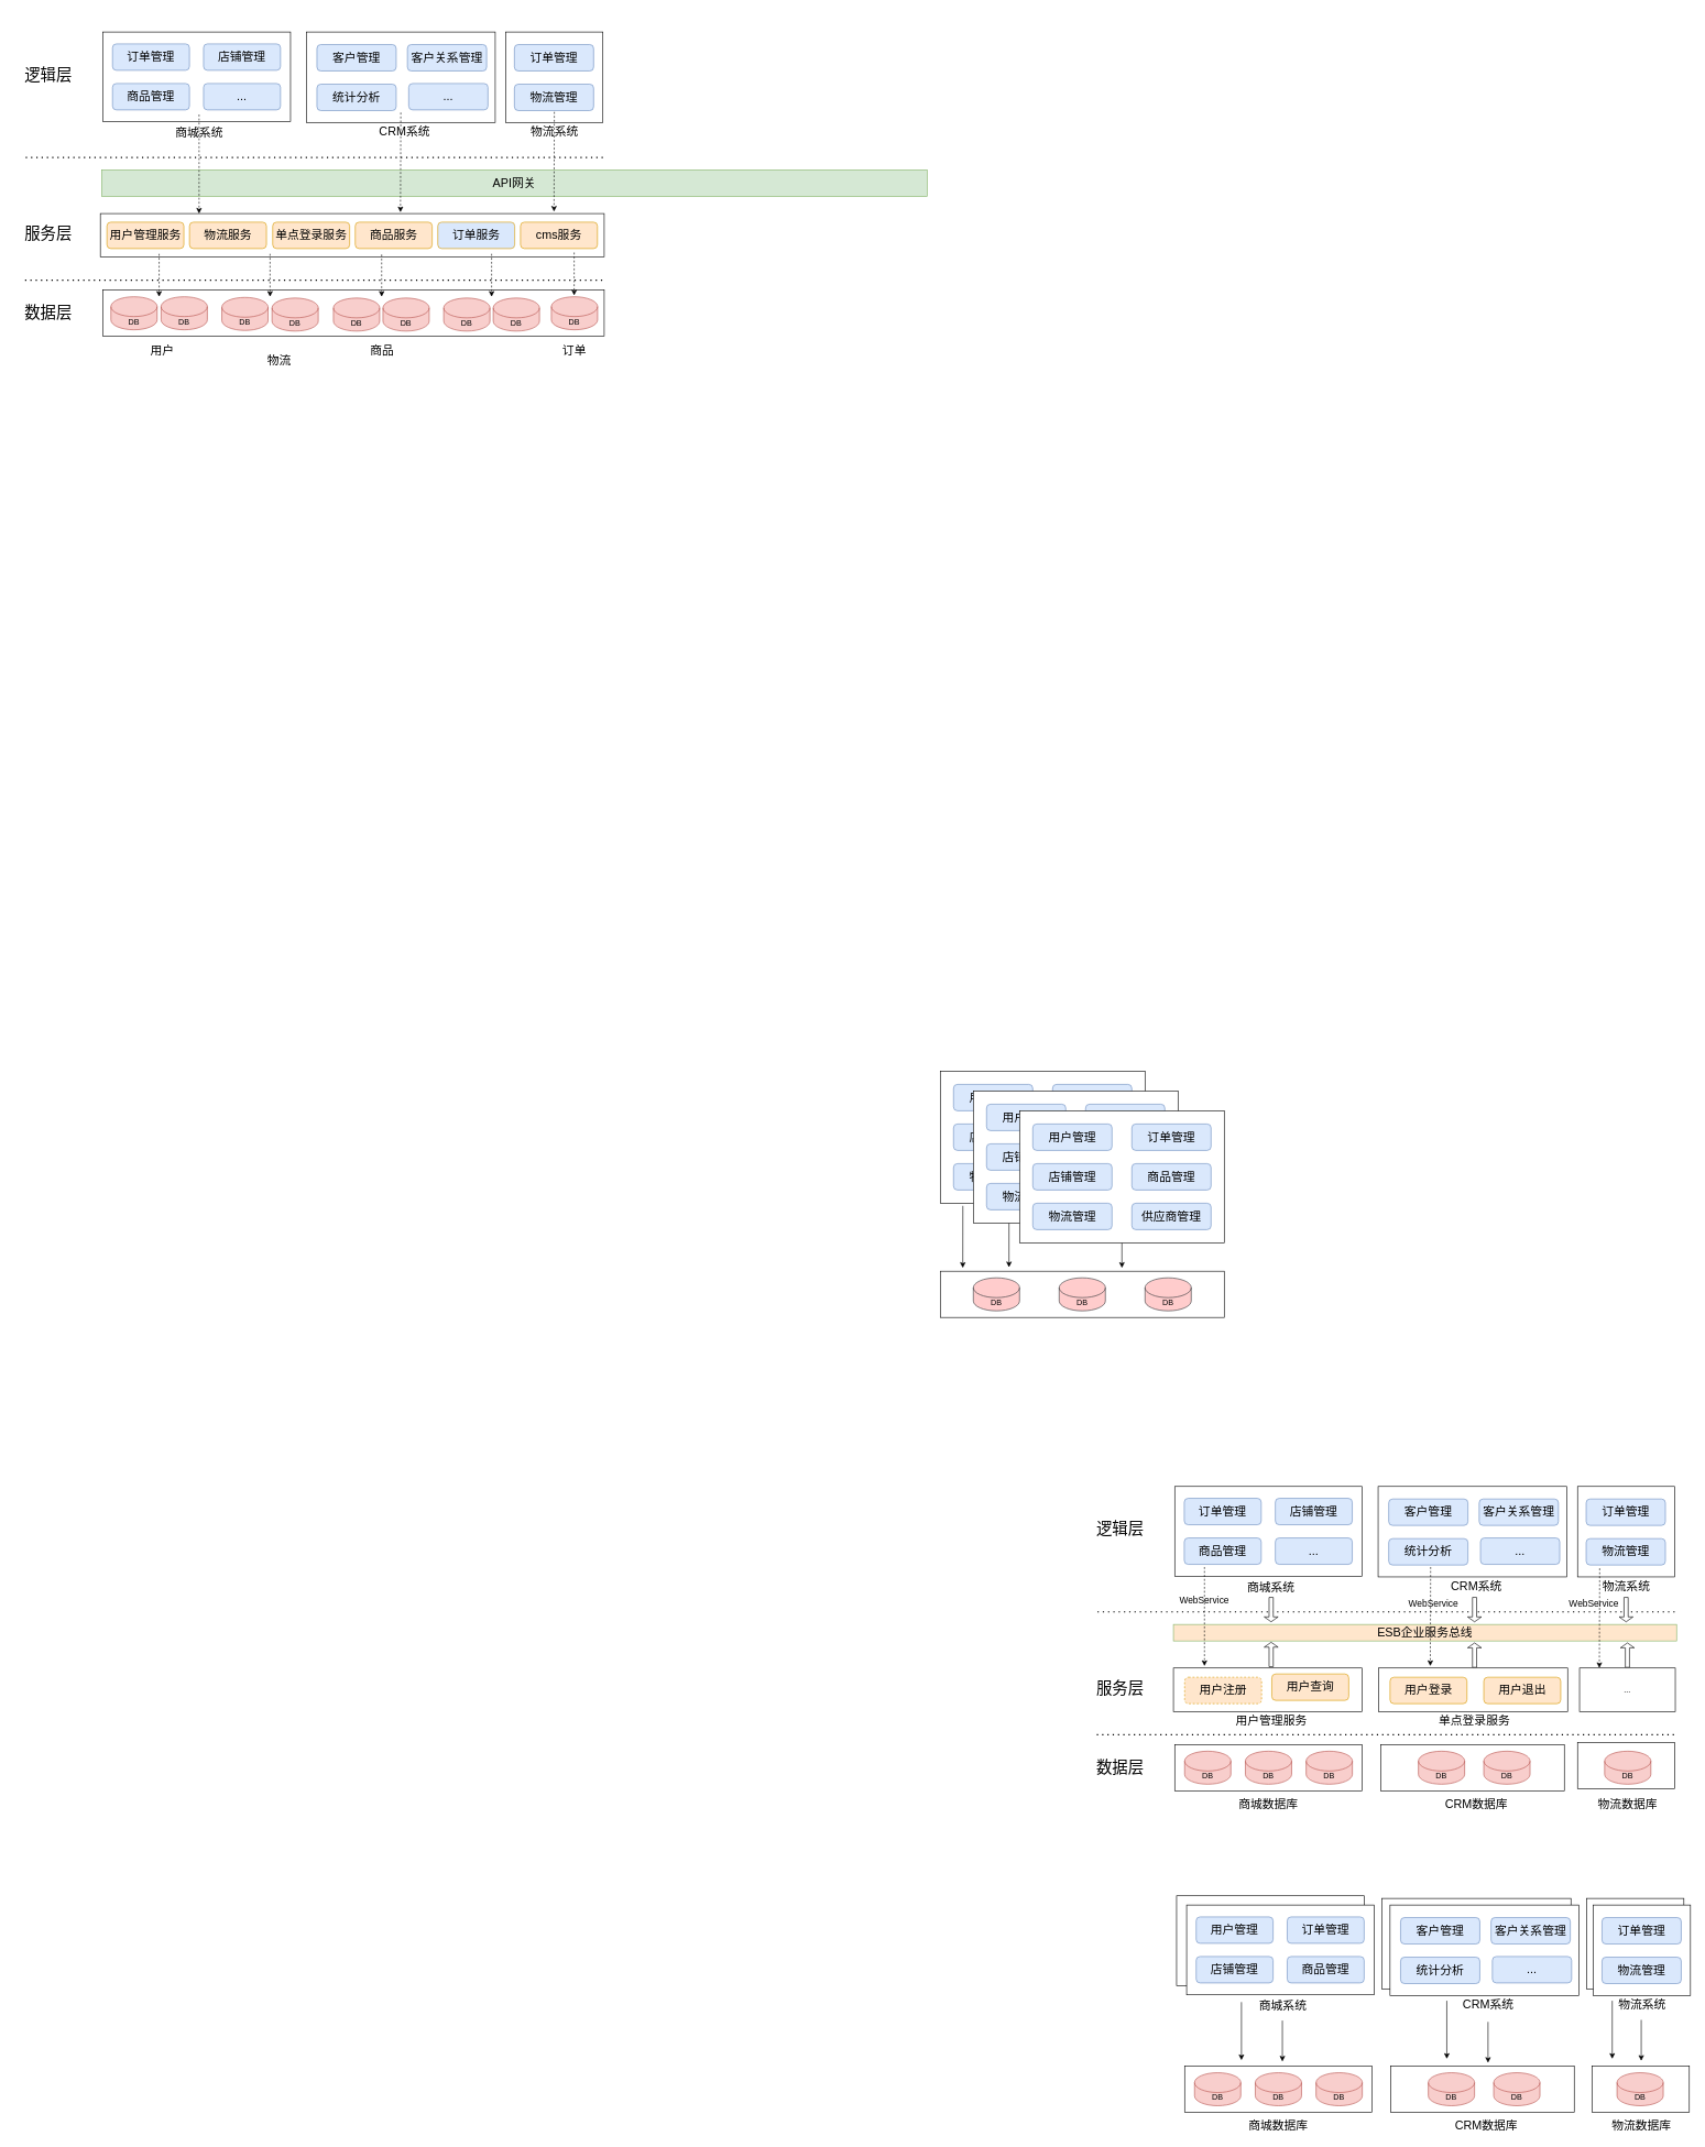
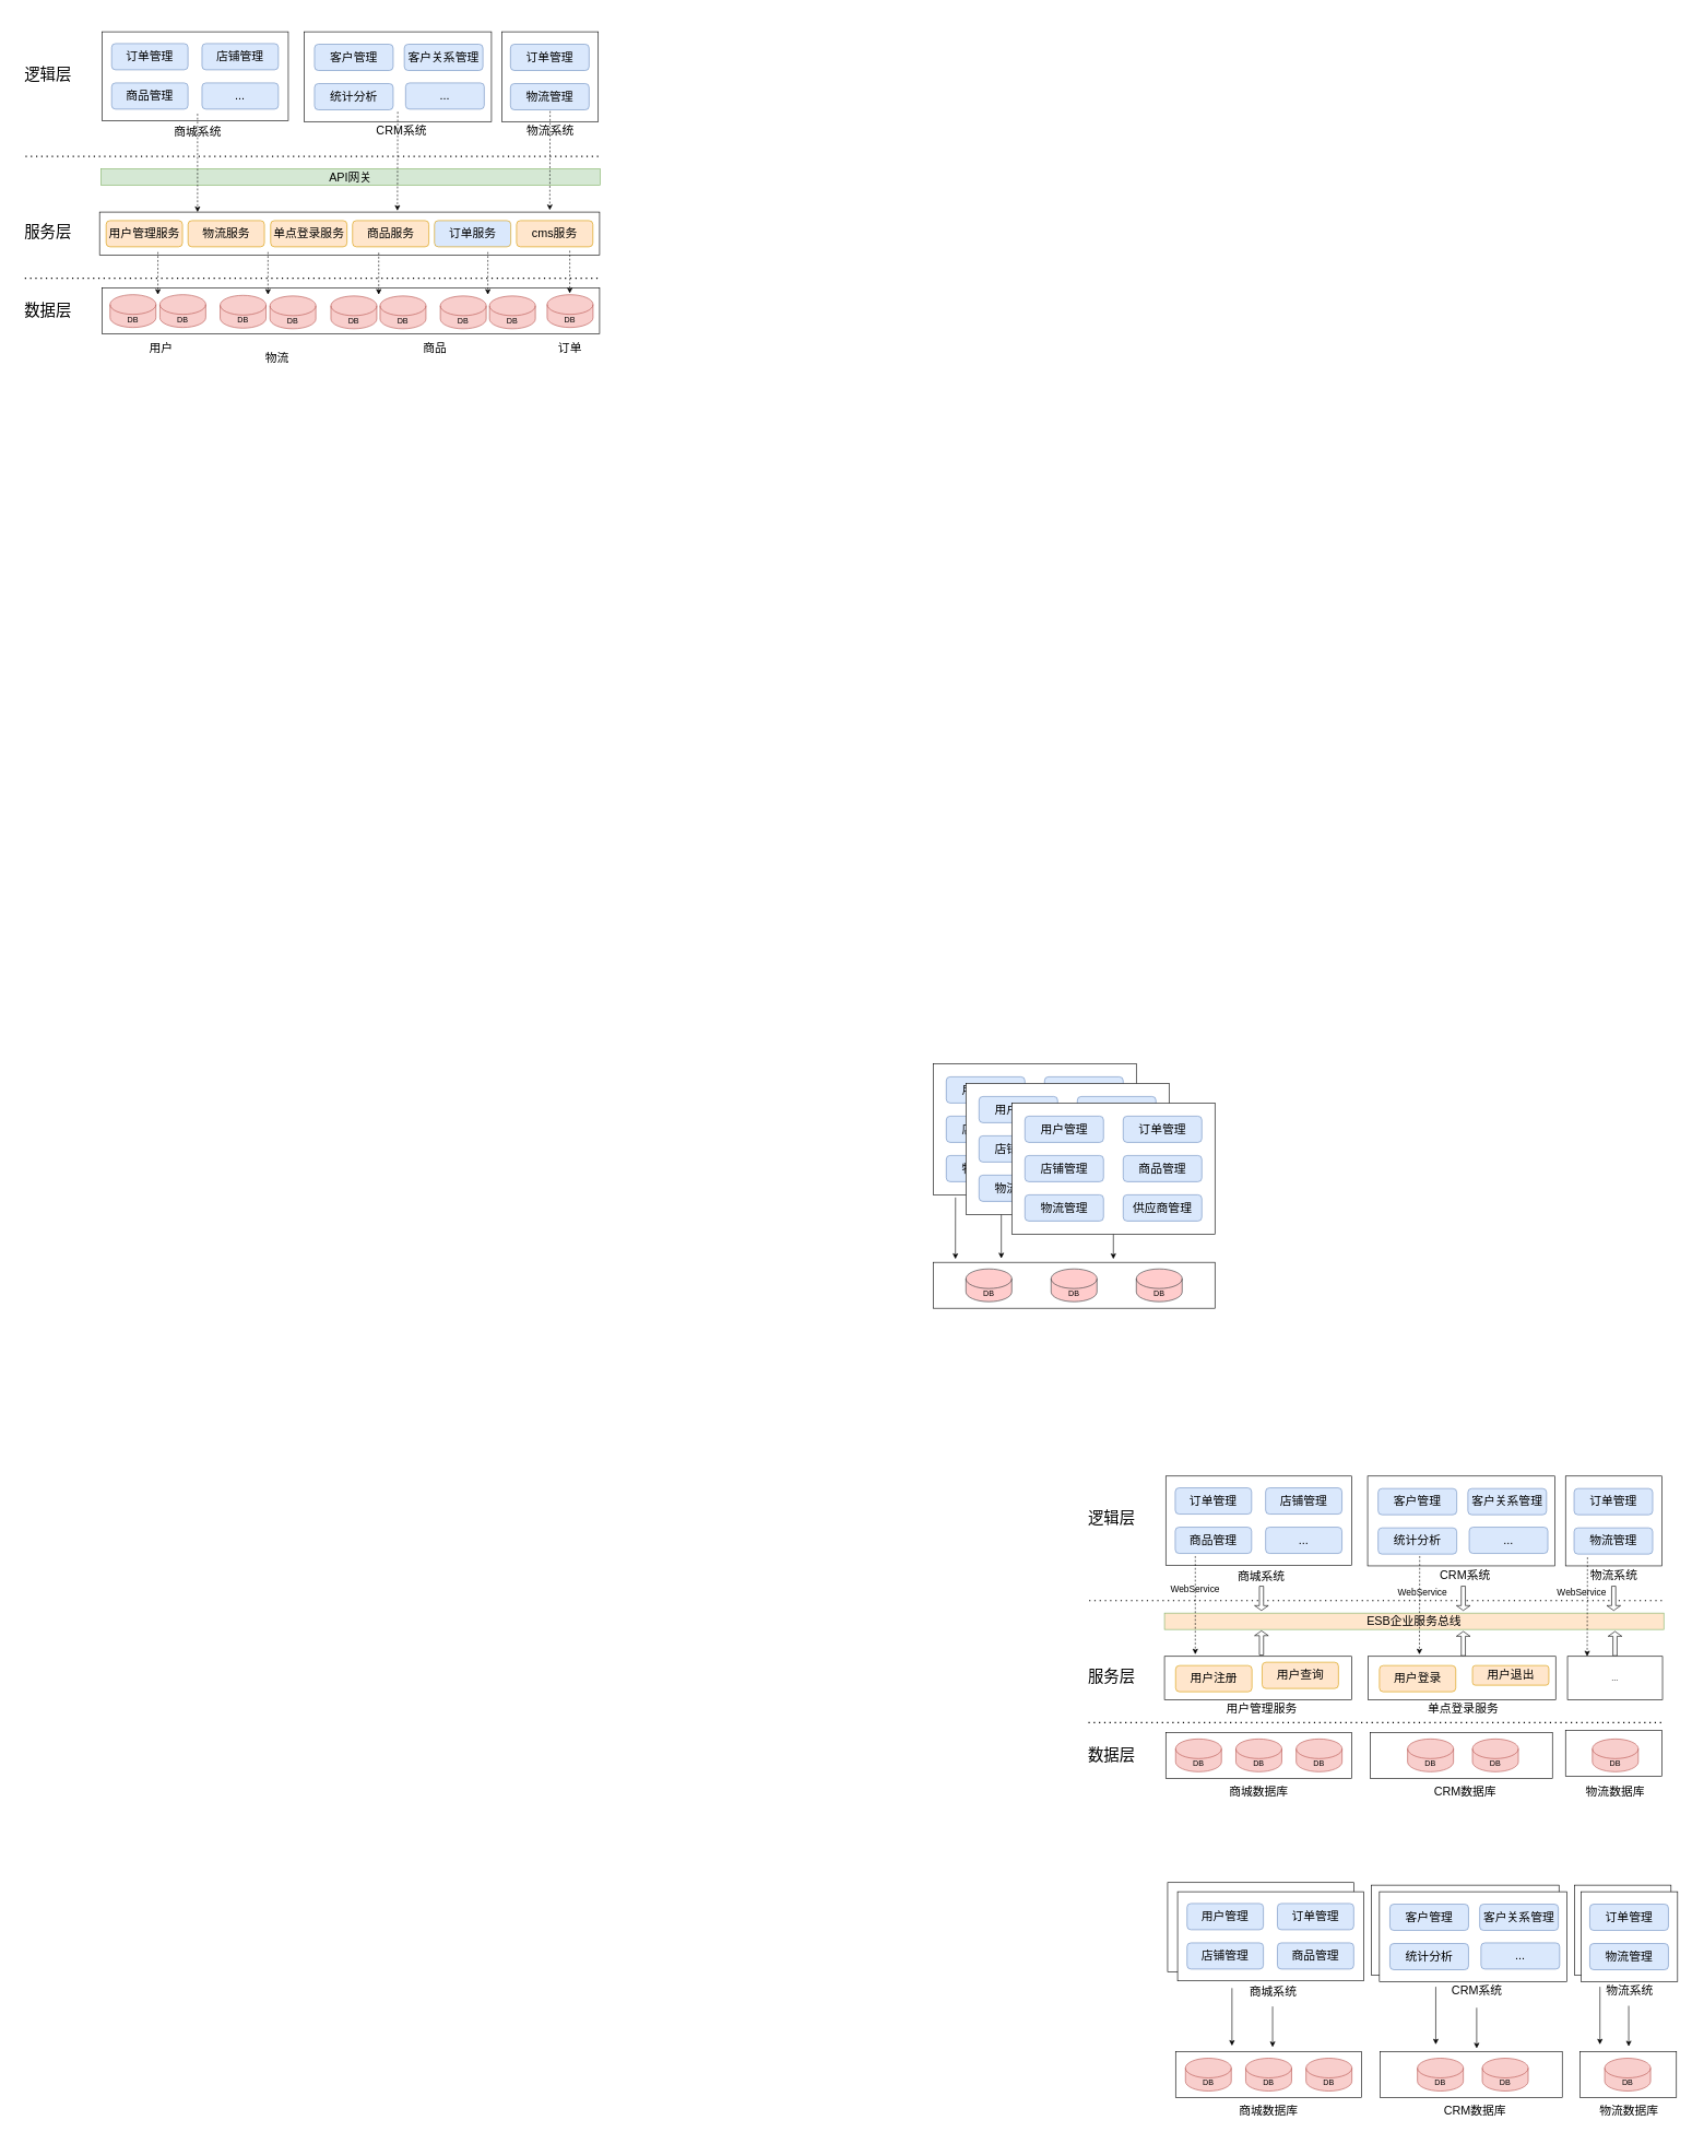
- <mxCell id="163" value="&lt;font style=&quot;font-size: 18px&quot;&gt;API网关&lt;/font&gt;" style="rounded=0;whiteSpace=wrap;html=1;fillColor=#d5e8d4;strokeColor=#82b366;" vertex="1" parent="1"><mxGeometry x="153" y="257" width="1250" height="40" as="geometry" /></mxCell>
+ <mxCell id="163" value="&lt;font style=&quot;font-size: 18px&quot;&gt;API网关&lt;/font&gt;" style="rounded=0;whiteSpace=wrap;html=1;fillColor=#d5e8d4;strokeColor=#82b366;" vertex="1" parent="1"><mxGeometry x="153" y="257" width="762" height="25" as="geometry" /></mxCell>
- <mxCell id="178" value="&lt;span style=&quot;font-size: 18px&quot;&gt;商品&lt;/span&gt;" style="text;html=1;strokeColor=none;fillColor=none;align=center;verticalAlign=middle;whiteSpace=wrap;rounded=0;" vertex="1" parent="1"><mxGeometry x="524" y="520" width="107.5" height="20" as="geometry" /></mxCell>
+ <mxCell id="178" value="&lt;span style=&quot;font-size: 18px&quot;&gt;商品&lt;/span&gt;" style="text;html=1;strokeColor=none;fillColor=none;align=center;verticalAlign=middle;whiteSpace=wrap;rounded=0;" vertex="1" parent="1"><mxGeometry x="609" y="520" width="107.5" height="20" as="geometry" /></mxCell>
- <mxCell id="72" value="&lt;span style=&quot;font-size: 18px&quot;&gt;用户注册&lt;/span&gt;" style="rounded=1;whiteSpace=wrap;html=1;fillColor=#ffe6cc;strokeColor=#d79b00;dashed=1;" parent="1" vertex="1"><mxGeometry x="1792.999" y="2540" width="116.516" height="40" as="geometry" /></mxCell>
+ <mxCell id="72" value="&lt;span style=&quot;font-size: 18px&quot;&gt;用户注册&lt;/span&gt;" style="rounded=1;whiteSpace=wrap;html=1;fillColor=#ffe6cc;strokeColor=#d79b00;" parent="1" vertex="1"><mxGeometry x="1792.999" y="2540" width="116.516" height="40" as="geometry" /></mxCell>
- <mxCell id="77" value="&lt;span style=&quot;font-size: 18px&quot;&gt;用户退出&lt;/span&gt;" style="rounded=1;whiteSpace=wrap;html=1;fillColor=#ffe6cc;strokeColor=#d79b00;" parent="1" vertex="1"><mxGeometry x="2245.997" y="2540" width="116.516" height="40" as="geometry" /></mxCell>
+ <mxCell id="77" value="&lt;span style=&quot;font-size: 18px&quot;&gt;用户退出&lt;/span&gt;" style="rounded=1;whiteSpace=wrap;html=1;fillColor=#ffe6cc;strokeColor=#d79b00;" parent="1" vertex="1"><mxGeometry x="2245.997" y="2540" width="116.516" height="30" as="geometry" /></mxCell>
